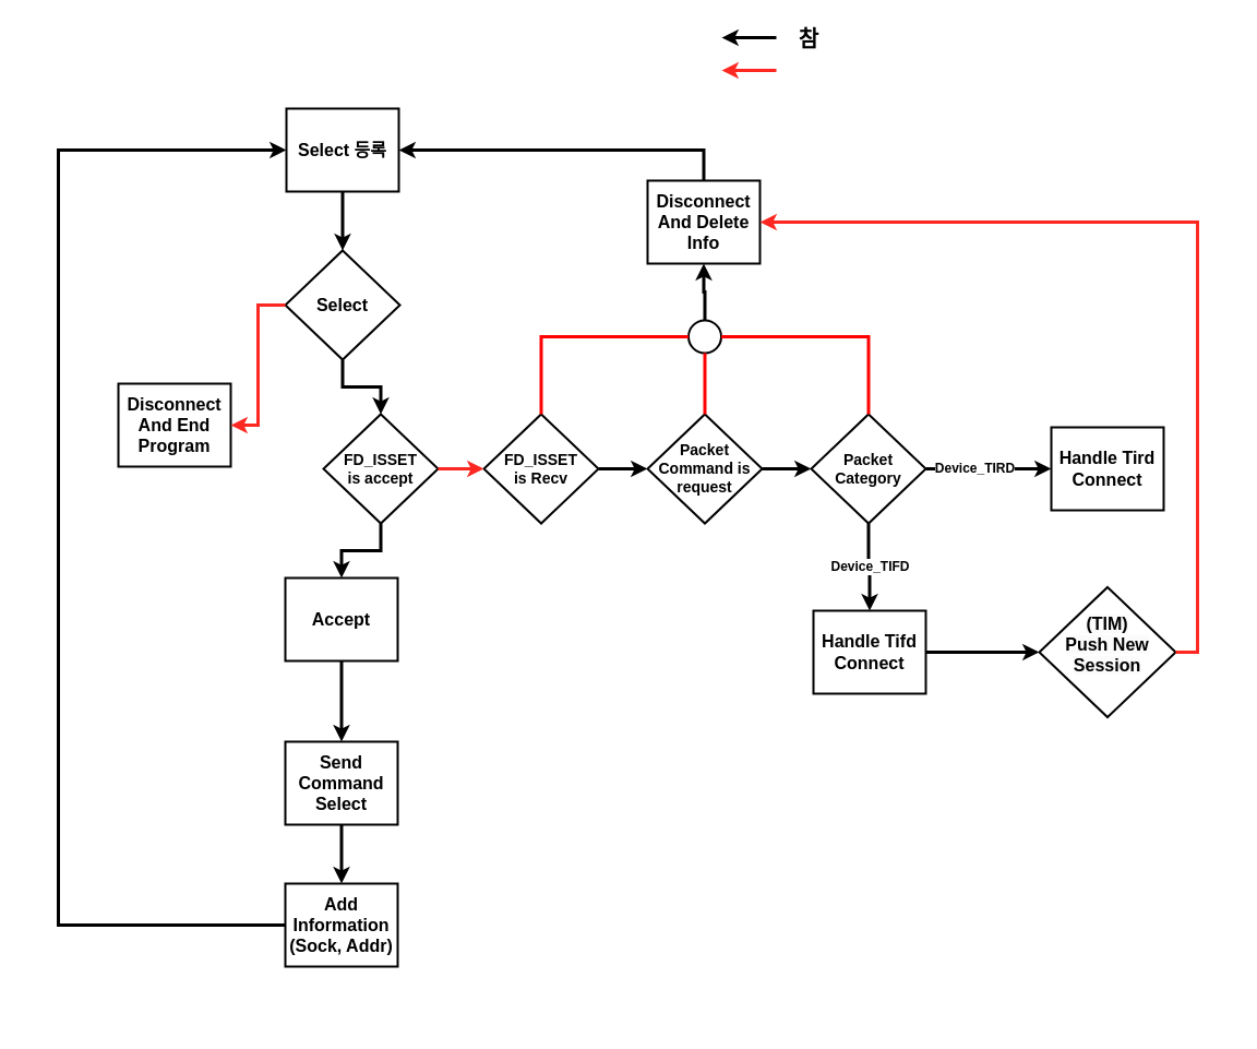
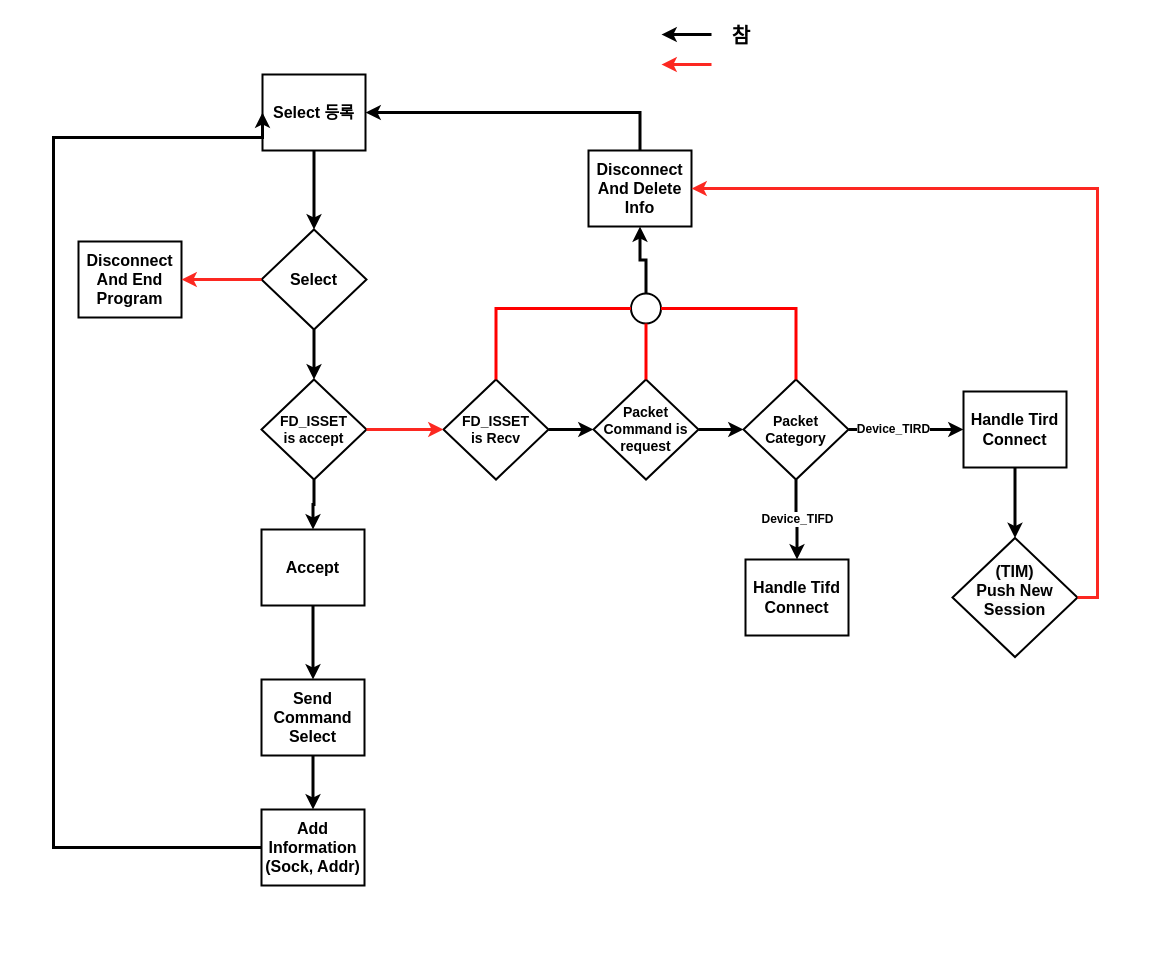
- <mxCell id="7" value="Select 등록" style="rounded=0;whiteSpace=wrap;fontStyle=1;html=1;strokeWidth=2;fontSize=16;fontFamily=Helvetica;" parent="1" vertex="1"><mxGeometry x="262" y="99" width="103" height="76" as="geometry" /></mxCell>
+ <mxCell id="7" value="Select 등록" style="rounded=0;whiteSpace=wrap;fontStyle=1;html=1;strokeWidth=2;fontSize=16;fontFamily=Helvetica;" parent="1" vertex="1"><mxGeometry x="262" y="74" width="103" height="76" as="geometry" /></mxCell>
- <mxCell id="25" value="Disconnect&lt;br&gt;And Delete Info" style="rounded=0;whiteSpace=wrap;fontStyle=1;html=1;strokeWidth=2;fontSize=16;" parent="1" vertex="1"><mxGeometry x="593" y="165" width="103" height="76" as="geometry" /></mxCell>
+ <mxCell id="25" value="Disconnect&lt;br&gt;And Delete Info" style="rounded=0;whiteSpace=wrap;fontStyle=1;html=1;strokeWidth=2;fontSize=16;" parent="1" vertex="1"><mxGeometry x="588" y="150" width="103" height="76" as="geometry" /></mxCell>
- <mxCell id="9" value="Disconnect&lt;br&gt;And End Program" style="rounded=0;whiteSpace=wrap;fontStyle=1;html=1;strokeWidth=2;fontSize=16;" parent="1" vertex="1"><mxGeometry x="108" y="351" width="103" height="76" as="geometry" /></mxCell>
+ <mxCell id="9" value="Disconnect&lt;br&gt;And End Program" style="rounded=0;whiteSpace=wrap;fontStyle=1;html=1;strokeWidth=2;fontSize=16;" parent="1" vertex="1"><mxGeometry x="78" y="241" width="103" height="76" as="geometry" /></mxCell>
- <mxCell id="11" value="FD_ISSET&lt;br style=&quot;font-size: 14px;&quot;&gt;is accept" style="rhombus;whiteSpace=wrap;html=1;aspect=fixed;fontStyle=1;strokeWidth=2;fontSize=14;fontColor=#000000;" parent="1" vertex="1"><mxGeometry x="296" y="379" width="105" height="100" as="geometry" /></mxCell>
+ <mxCell id="11" value="FD_ISSET&lt;br style=&quot;font-size: 14px;&quot;&gt;is accept" style="rhombus;whiteSpace=wrap;html=1;aspect=fixed;fontStyle=1;strokeWidth=2;fontSize=14;fontColor=#000000;" parent="1" vertex="1"><mxGeometry x="261" y="379" width="105" height="100" as="geometry" /></mxCell>
+ <mxCell id="34" style="edgeStyle=orthogonalEdgeStyle;rounded=0;orthogonalLoop=1;jettySize=auto;html=1;exitX=0.5;exitY=1;exitDx=0;exitDy=0;entryX=0.5;entryY=0;entryDx=0;entryDy=0;fontStyle=1;strokeWidth=3;" parent="1" source="31" target="33" edge="1"><mxGeometry relative="1" as="geometry"><mxPoint x="923" y="499" as="sourcePoint" /><mxPoint x="873" y="499" as="targetPoint" /></mxGeometry></mxCell>
- <mxCell id="35" style="edgeStyle=orthogonalEdgeStyle;rounded=0;orthogonalLoop=1;jettySize=auto;html=1;exitX=1;exitY=0.5;exitDx=0;exitDy=0;entryX=0;entryY=0.5;entryDx=0;entryDy=0;fontStyle=1;strokeWidth=3;" parent="1" source="30" target="33" edge="1"><mxGeometry relative="1" as="geometry"><mxPoint x="953" y="569" as="sourcePoint" /><mxPoint x="903" y="569" as="targetPoint" /></mxGeometry></mxCell>
